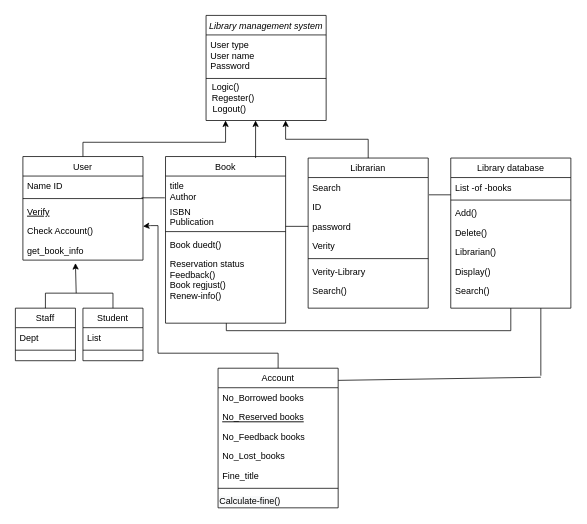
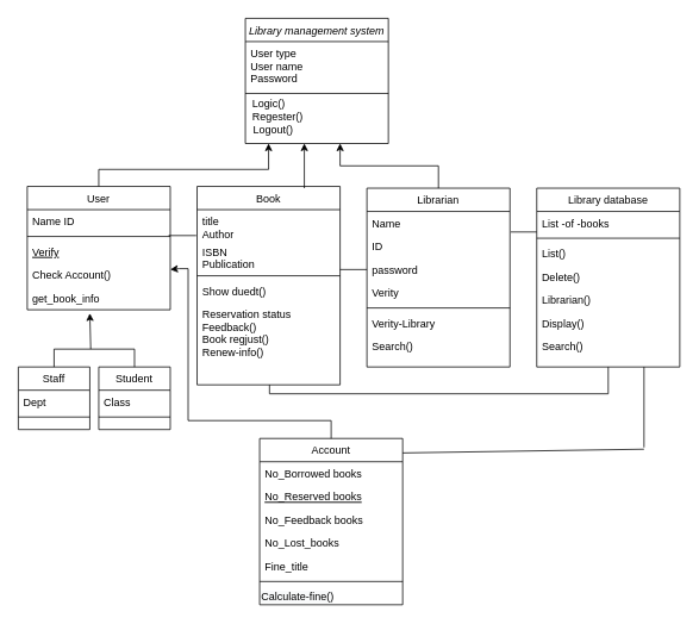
- <mxCell id="30" value="Search" style="text;align=left;verticalAlign=top;spacingLeft=4;spacingRight=4;overflow=hidden;rotatable=0;points=[[0,0.5],[1,0.5]];portConstraint=eastwest;" vertex="1" parent="29"><mxGeometry y="26" width="160" height="26" as="geometry" /></mxCell>
+ <mxCell id="30" value="Name" style="text;align=left;verticalAlign=top;spacingLeft=4;spacingRight=4;overflow=hidden;rotatable=0;points=[[0,0.5],[1,0.5]];portConstraint=eastwest;" vertex="1" parent="29"><mxGeometry y="26" width="160" height="26" as="geometry" /></mxCell>
- <mxCell id="40" value="Add()" style="text;align=left;verticalAlign=top;spacingLeft=4;spacingRight=4;overflow=hidden;rotatable=0;points=[[0,0.5],[1,0.5]];portConstraint=eastwest;rounded=0;shadow=0;html=0;" vertex="1" parent="37"><mxGeometry y="60" width="160" height="26" as="geometry" /></mxCell>
+ <mxCell id="40" value="List()" style="text;align=left;verticalAlign=top;spacingLeft=4;spacingRight=4;overflow=hidden;rotatable=0;points=[[0,0.5],[1,0.5]];portConstraint=eastwest;rounded=0;shadow=0;html=0;" vertex="1" parent="37"><mxGeometry y="60" width="160" height="26" as="geometry" /></mxCell>
- <mxCell id="18" value="Book duedt()&#10;" style="text;align=left;verticalAlign=top;spacingLeft=4;spacingRight=4;overflow=hidden;rotatable=0;points=[[0,0.5],[1,0.5]];portConstraint=eastwest;" vertex="1" parent="14"><mxGeometry y="104" width="160" height="26" as="geometry" /></mxCell>
+ <mxCell id="18" value="Show duedt()&#10;" style="text;align=left;verticalAlign=top;spacingLeft=4;spacingRight=4;overflow=hidden;rotatable=0;points=[[0,0.5],[1,0.5]];portConstraint=eastwest;" vertex="1" parent="14"><mxGeometry y="104" width="160" height="26" as="geometry" /></mxCell>
- <mxCell id="21" value="List" style="text;align=left;verticalAlign=top;spacingLeft=4;spacingRight=4;overflow=hidden;rotatable=0;points=[[0,0.5],[1,0.5]];portConstraint=eastwest;" vertex="1" parent="20"><mxGeometry y="26" width="80" height="26" as="geometry" /></mxCell>
+ <mxCell id="21" value="Class" style="text;align=left;verticalAlign=top;spacingLeft=4;spacingRight=4;overflow=hidden;rotatable=0;points=[[0,0.5],[1,0.5]];portConstraint=eastwest;" vertex="1" parent="20"><mxGeometry y="26" width="80" height="26" as="geometry" /></mxCell>
